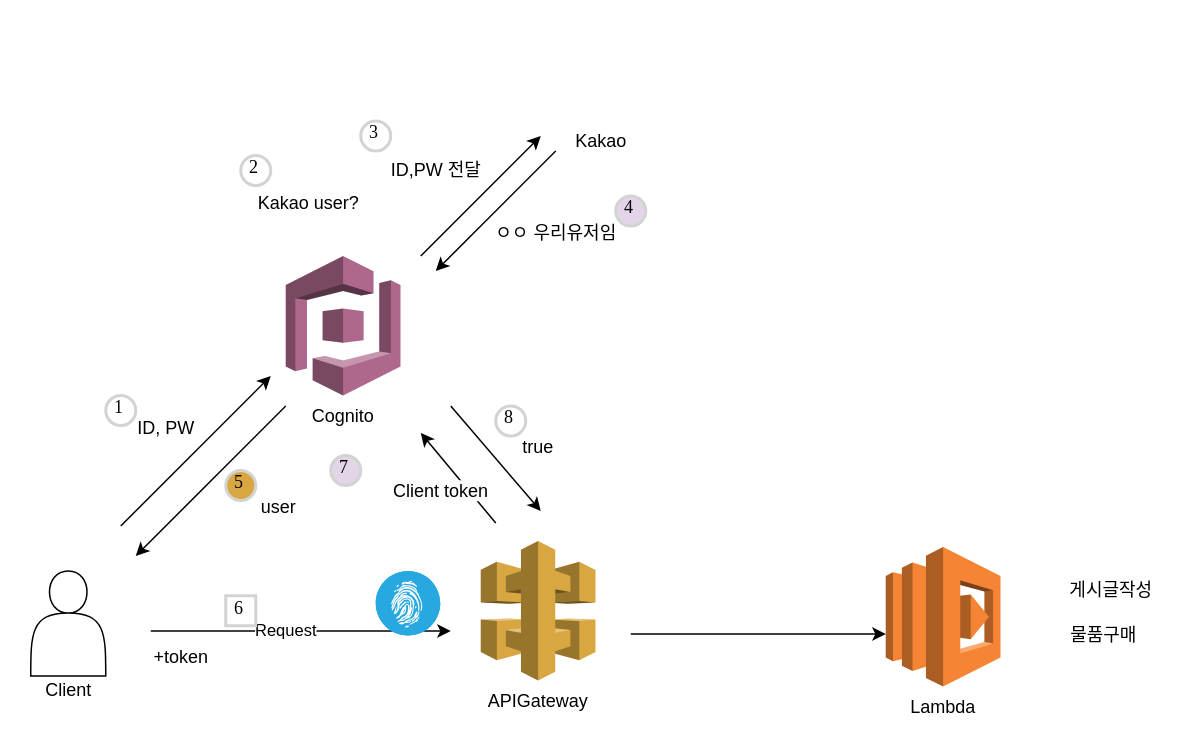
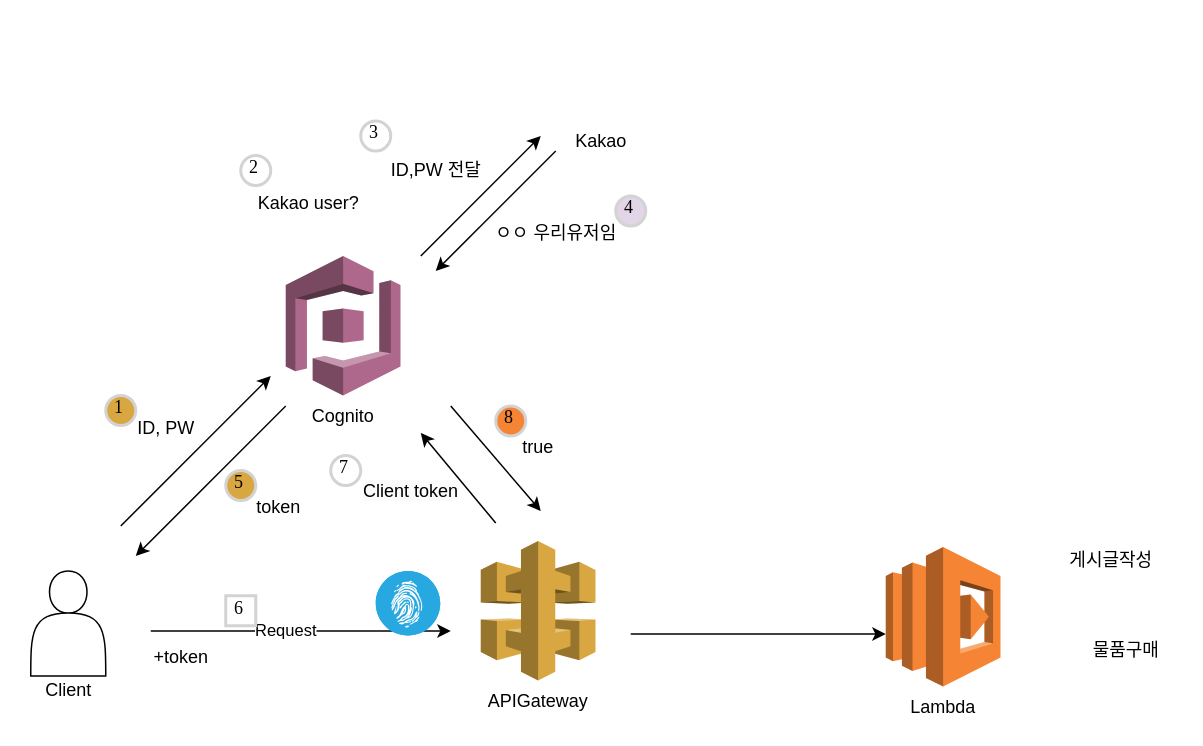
- <mxCell id="29" value="1" style="ellipse;whiteSpace=wrap;html=1;aspect=fixed;strokeWidth=2;fontFamily=Tahoma;spacingBottom=4;spacingRight=2;strokeColor=#d3d3d3;" vertex="1" parent="1"><mxGeometry x="70" y="263" width="20" height="20" as="geometry" /></mxCell>
+ <mxCell id="29" value="1" style="ellipse;whiteSpace=wrap;html=1;aspect=fixed;strokeWidth=2;fontFamily=Tahoma;spacingBottom=4;spacingRight=2;strokeColor=#d3d3d3;fillColor=#d9a741;" vertex="1" parent="1"><mxGeometry x="70" y="263" width="20" height="20" as="geometry" /></mxCell>
- <mxCell id="36" value="8" style="ellipse;whiteSpace=wrap;html=1;aspect=fixed;strokeWidth=2;fontFamily=Tahoma;spacingBottom=4;spacingRight=2;strokeColor=#d3d3d3;" vertex="1" parent="1"><mxGeometry x="330" y="270" width="20" height="20" as="geometry" /></mxCell>
+ <mxCell id="36" value="8" style="ellipse;whiteSpace=wrap;html=1;aspect=fixed;strokeWidth=2;fontFamily=Tahoma;spacingBottom=4;spacingRight=2;strokeColor=#d3d3d3;fillColor=#f58534;" vertex="1" parent="1"><mxGeometry x="330" y="270" width="20" height="20" as="geometry" /></mxCell>
- <mxCell id="35" value="7" style="ellipse;whiteSpace=wrap;html=1;aspect=fixed;strokeWidth=2;fontFamily=Tahoma;spacingBottom=4;spacingRight=2;strokeColor=#d3d3d3;fillColor=#e1d5e7;" vertex="1" parent="1"><mxGeometry x="220" y="303" width="20" height="20" as="geometry" /></mxCell>
+ <mxCell id="35" value="7" style="ellipse;whiteSpace=wrap;html=1;aspect=fixed;strokeWidth=2;fontFamily=Tahoma;spacingBottom=4;spacingRight=2;strokeColor=#d3d3d3;" vertex="1" parent="1"><mxGeometry x="220" y="303" width="20" height="20" as="geometry" /></mxCell>
- <mxCell id="17" value="&lt;span style=&quot;color: rgb(0, 0, 0); font-family: Helvetica; font-size: 12px; font-style: normal; font-variant-ligatures: normal; font-variant-caps: normal; font-weight: 400; letter-spacing: normal; orphans: 2; text-align: center; text-indent: 0px; text-transform: none; widows: 2; word-spacing: 0px; -webkit-text-stroke-width: 0px; background-color: rgb(251, 251, 251); text-decoration-thickness: initial; text-decoration-style: initial; text-decoration-color: initial; float: none; display: inline !important;&quot;&gt;Client token&lt;/span&gt;" style="text;whiteSpace=wrap;html=1;" vertex="1" parent="1"><mxGeometry x="260" y="313" width="70" height="40" as="geometry" /></mxCell>
+ <mxCell id="17" value="&lt;span style=&quot;color: rgb(0, 0, 0); font-family: Helvetica; font-size: 12px; font-style: normal; font-variant-ligatures: normal; font-variant-caps: normal; font-weight: 400; letter-spacing: normal; orphans: 2; text-align: center; text-indent: 0px; text-transform: none; widows: 2; word-spacing: 0px; -webkit-text-stroke-width: 0px; background-color: rgb(251, 251, 251); text-decoration-thickness: initial; text-decoration-style: initial; text-decoration-color: initial; float: none; display: inline !important;&quot;&gt;Client token&lt;/span&gt;" style="text;whiteSpace=wrap;html=1;" vertex="1" parent="1"><mxGeometry x="240" y="313" width="70" height="40" as="geometry" /></mxCell>
- <mxCell id="12" value="user" style="text;html=1;align=center;verticalAlign=middle;resizable=0;points=[];autosize=1;strokeColor=none;fillColor=none;" vertex="1" parent="1"><mxGeometry x="160" y="323" width="50" height="30" as="geometry" /></mxCell>
+ <mxCell id="12" value="token" style="text;html=1;align=center;verticalAlign=middle;resizable=0;points=[];autosize=1;strokeColor=none;fillColor=none;" vertex="1" parent="1"><mxGeometry x="160" y="323" width="50" height="30" as="geometry" /></mxCell>
- <mxCell id="27" value="게시글작성" style="text;html=1;align=center;verticalAlign=middle;resizable=0;points=[];autosize=1;strokeColor=none;fillColor=none;" vertex="1" parent="1"><mxGeometry x="700" y="378" width="80" height="30" as="geometry" /></mxCell>
+ <mxCell id="27" value="게시글작성" style="text;html=1;align=center;verticalAlign=middle;resizable=0;points=[];autosize=1;strokeColor=none;fillColor=none;" vertex="1" parent="1"><mxGeometry x="700" y="358" width="80" height="30" as="geometry" /></mxCell>
- <mxCell id="28" value="물품구매" style="text;html=1;align=center;verticalAlign=middle;resizable=0;points=[];autosize=1;strokeColor=none;fillColor=none;" vertex="1" parent="1"><mxGeometry x="700" y="408" width="70" height="30" as="geometry" /></mxCell>
+ <mxCell id="28" value="물품구매" style="text;html=1;align=center;verticalAlign=middle;resizable=0;points=[];autosize=1;strokeColor=none;fillColor=none;" vertex="1" parent="1"><mxGeometry x="715" y="418" width="70" height="30" as="geometry" /></mxCell>
